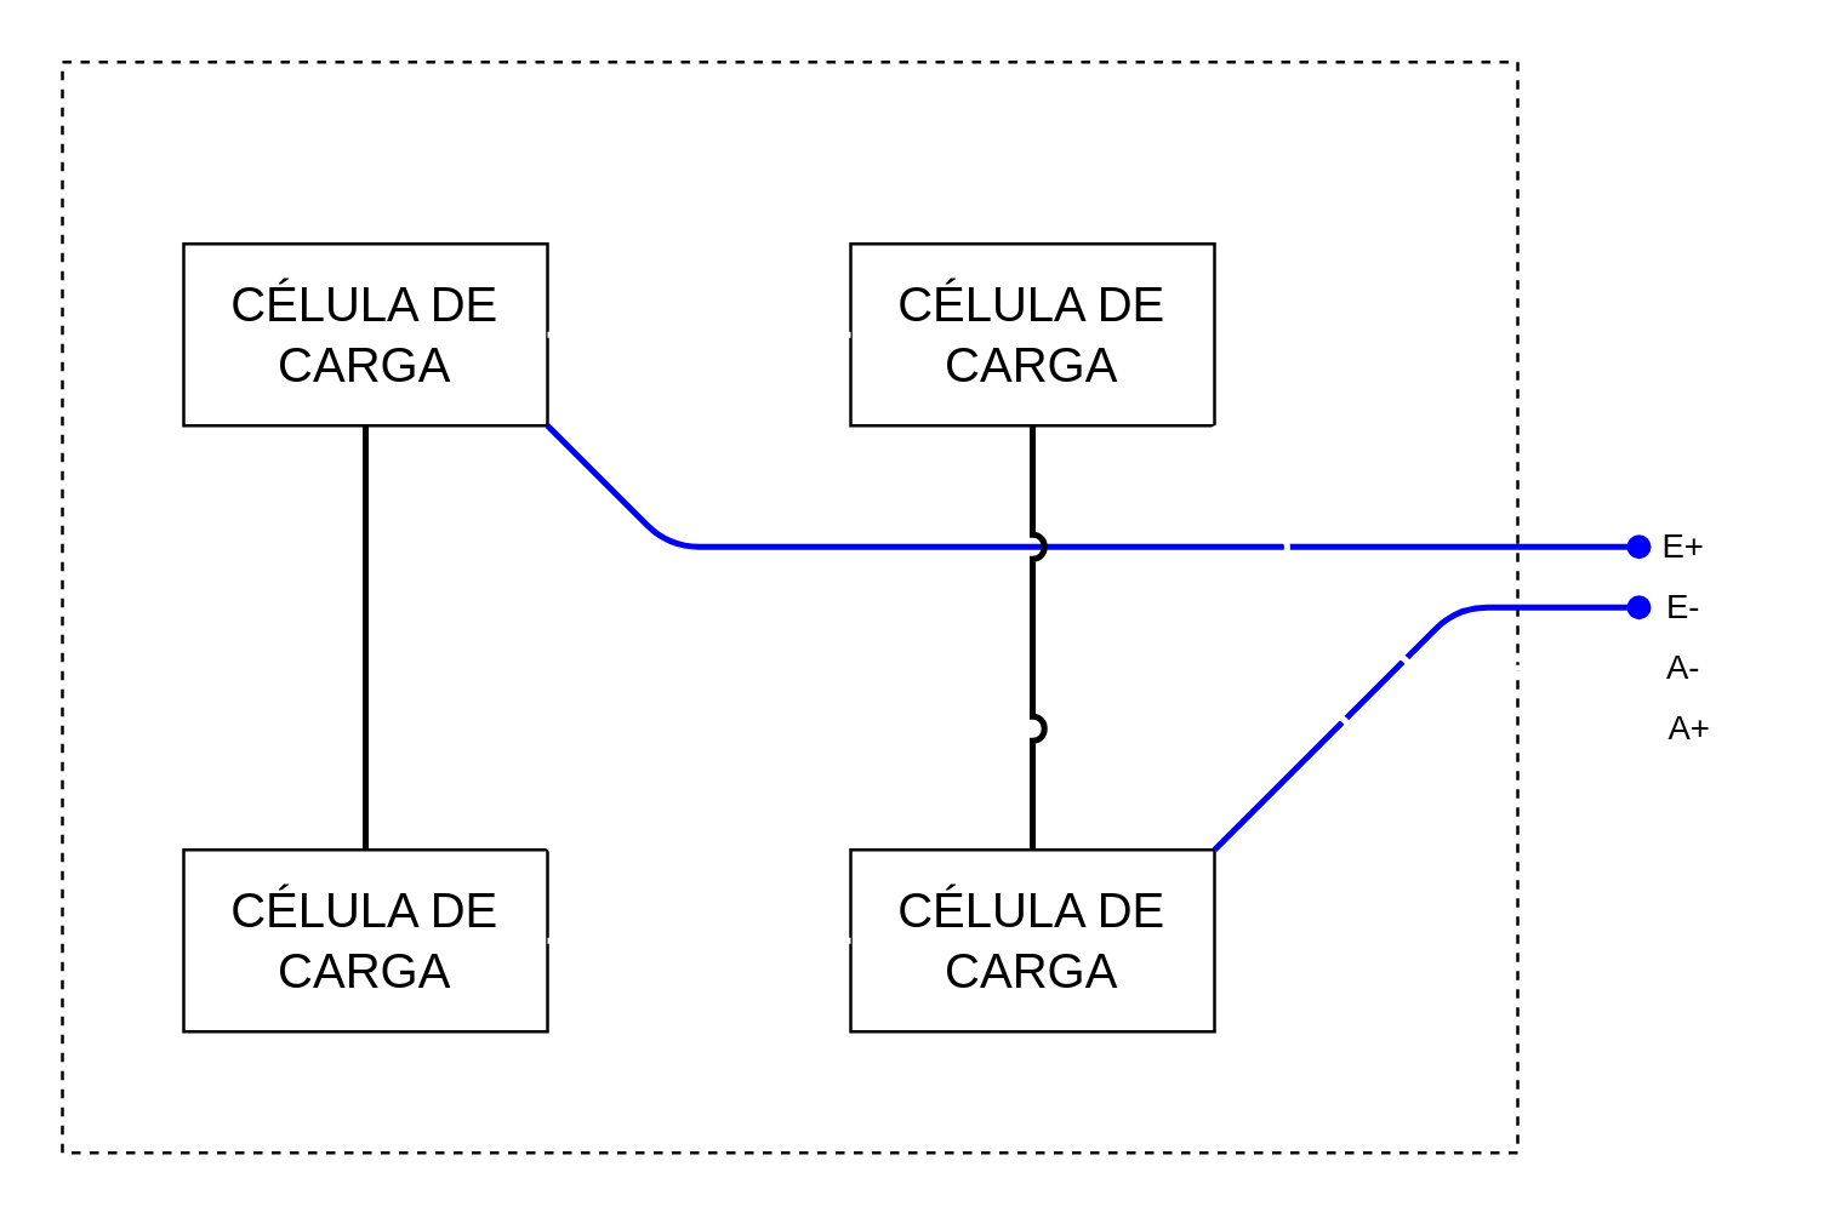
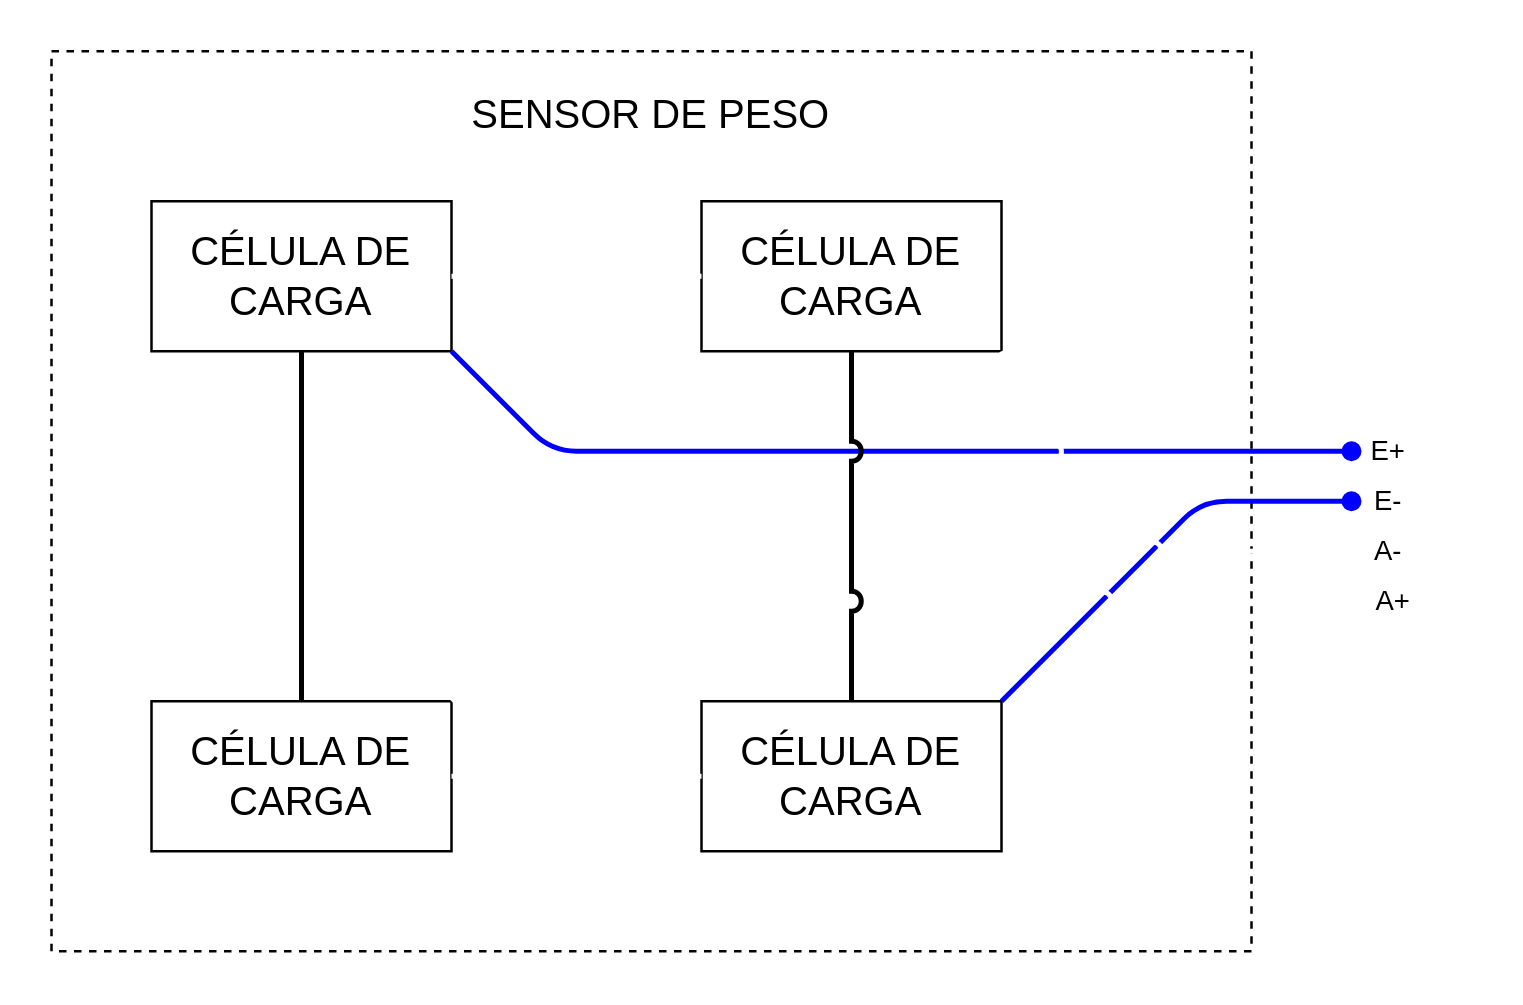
+ <mxCell id="3" value="SENSOR DE PESO" style="text;html=1;strokeColor=none;fillColor=none;align=center;verticalAlign=middle;whiteSpace=wrap;rounded=0;dashed=1;fontSize=16;" vertex="1" parent="1"><mxGeometry x="180" y="30" width="160" height="30" as="geometry" /></mxCell>
